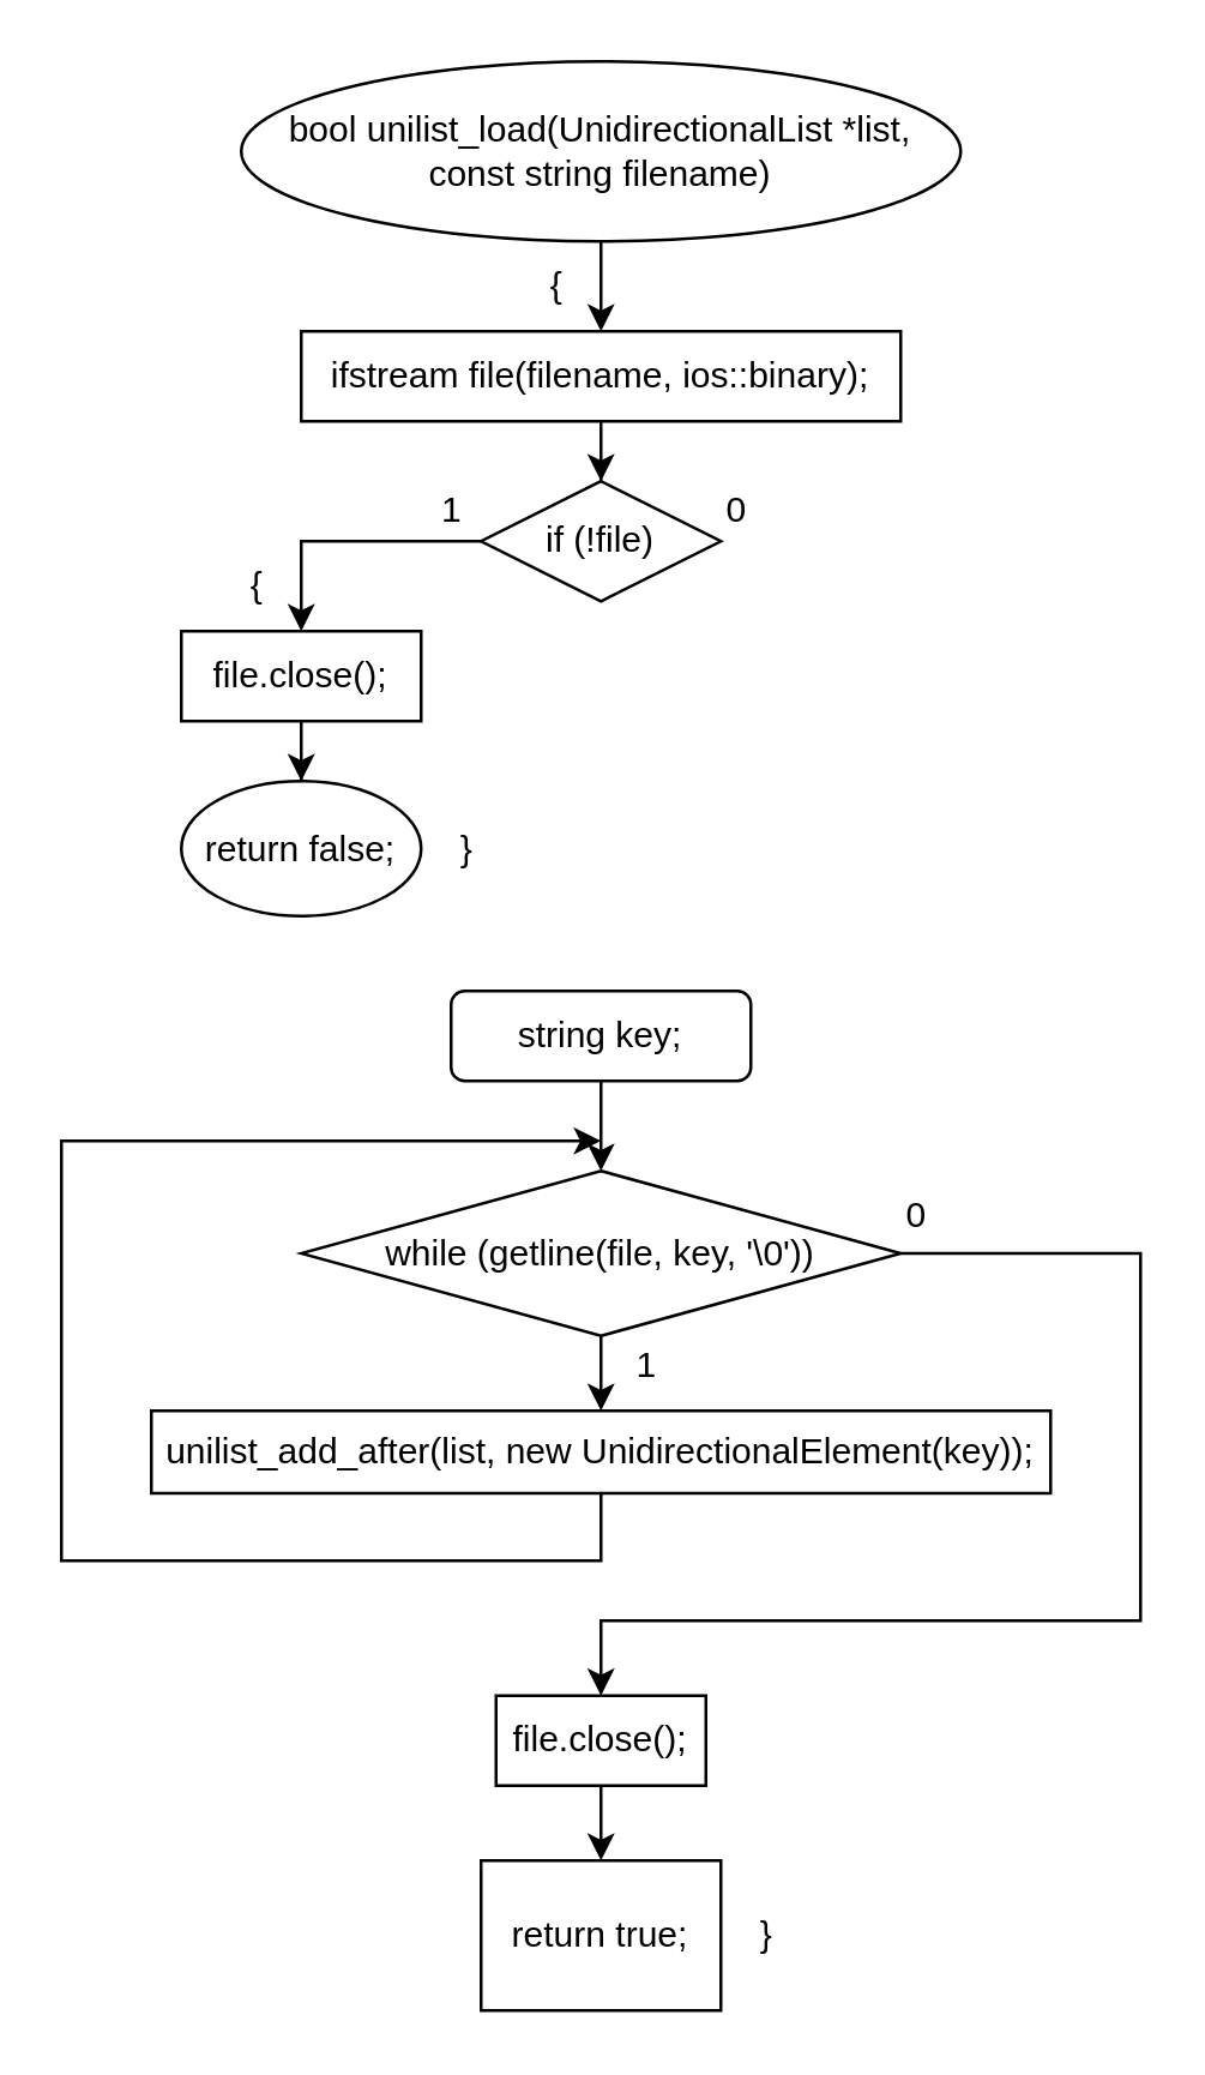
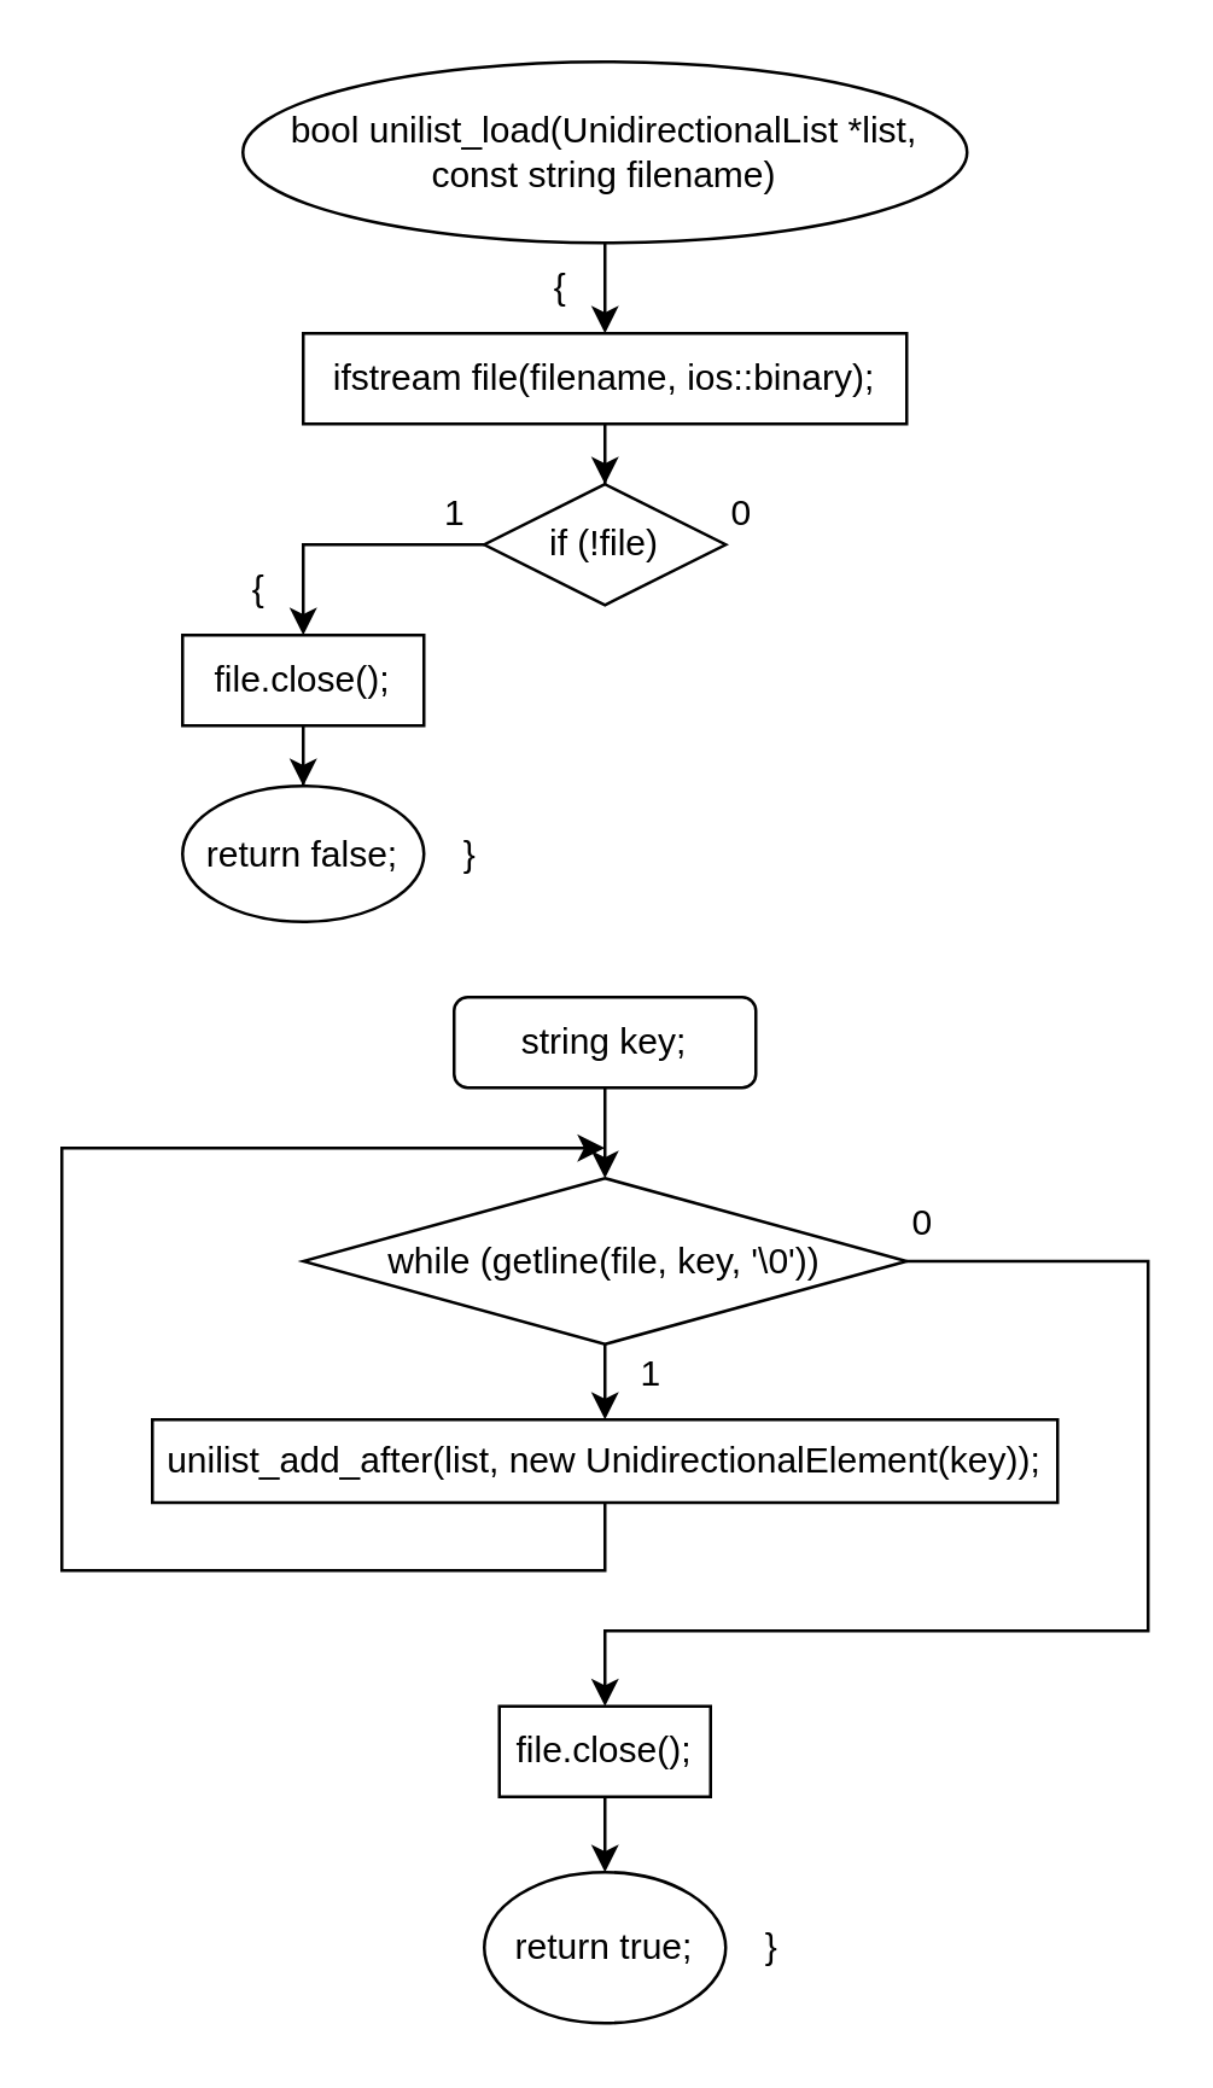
- <mxCell id="27" value="return true;" style="whiteSpace=wrap;html=1;rounded=0;" vertex="1" parent="1"><mxGeometry x="160" y="620" width="80" height="50" as="geometry" /></mxCell>
+ <mxCell id="27" value="return true;" style="ellipse;whiteSpace=wrap;html=1;" vertex="1" parent="1"><mxGeometry x="160" y="620" width="80" height="50" as="geometry" /></mxCell>
